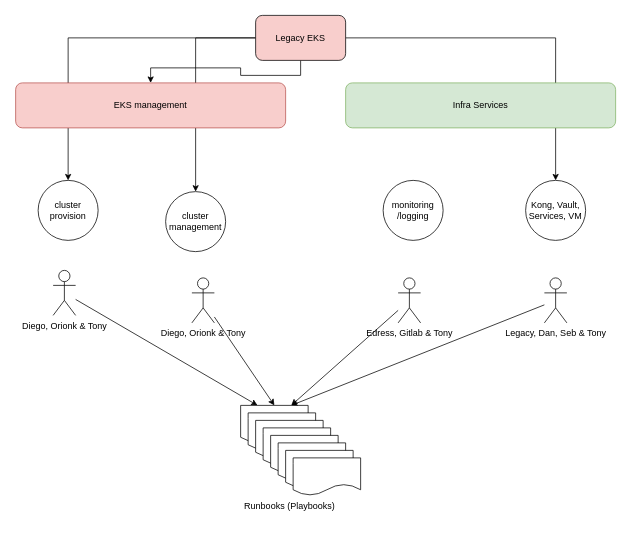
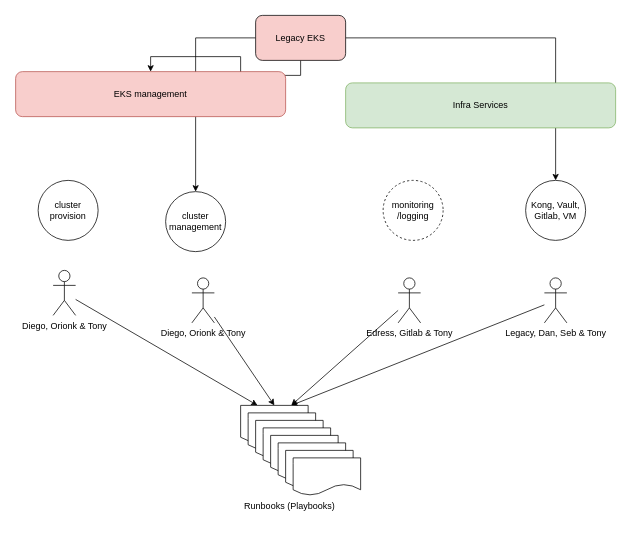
- <mxCell id="2" style="edgeStyle=orthogonalEdgeStyle;rounded=0;orthogonalLoop=1;jettySize=auto;html=1;entryX=0.5;entryY=0;entryDx=0;entryDy=0;" edge="1" parent="1" source="6" target="7"><mxGeometry relative="1" as="geometry" /></mxCell>
- <mxCell id="20" value="EKS management" style="rounded=1;whiteSpace=wrap;html=1;fillColor=#f8cecc;strokeColor=#b85450;" vertex="1" parent="1"><mxGeometry x="20" y="110" width="360" height="60" as="geometry" /></mxCell>
+ <mxCell id="20" value="EKS management" style="rounded=1;whiteSpace=wrap;html=1;fillColor=#f8cecc;strokeColor=#b85450;" vertex="1" parent="1"><mxGeometry x="20" y="95" width="360" height="60" as="geometry" /></mxCell>
- <mxCell id="9" value="monitoring&lt;br&gt;/logging" style="ellipse;whiteSpace=wrap;html=1;aspect=fixed;" vertex="1" parent="1"><mxGeometry x="510" y="240" width="80" height="80" as="geometry" /></mxCell>
+ <mxCell id="9" value="monitoring&lt;br&gt;/logging" style="ellipse;whiteSpace=wrap;html=1;aspect=fixed;dashed=1;" vertex="1" parent="1"><mxGeometry x="510" y="240" width="80" height="80" as="geometry" /></mxCell>
- <mxCell id="10" value="Kong, Vault, Services, VM" style="ellipse;whiteSpace=wrap;html=1;aspect=fixed;" vertex="1" parent="1"><mxGeometry x="700" y="240" width="80" height="80" as="geometry" /></mxCell>
+ <mxCell id="10" value="Kong, Vault, Gitlab, VM" style="ellipse;whiteSpace=wrap;html=1;aspect=fixed;" vertex="1" parent="1"><mxGeometry x="700" y="240" width="80" height="80" as="geometry" /></mxCell>
